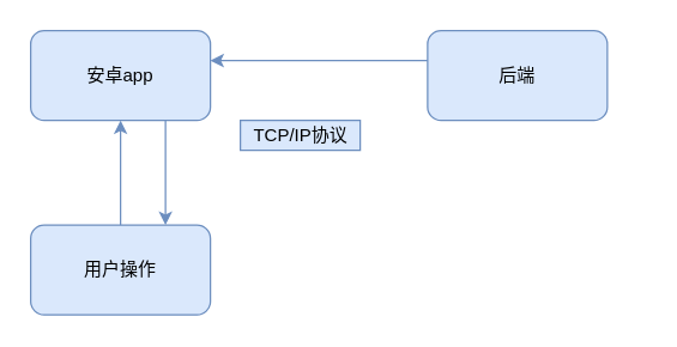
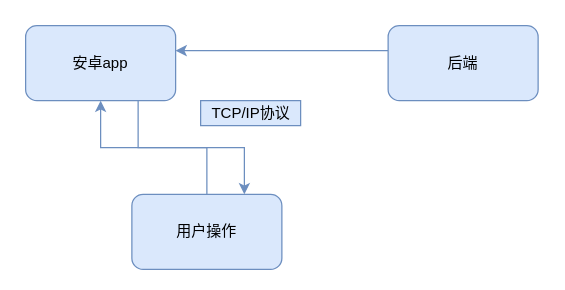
- <mxCell id="5" value="后端" style="rounded=1;whiteSpace=wrap;html=1;fillColor=#dae8fc;strokeColor=#6c8ebf;" vertex="1" parent="1"><mxGeometry x="285" y="20" width="120" height="60" as="geometry" /></mxCell>
+ <mxCell id="5" value="后端" style="rounded=1;whiteSpace=wrap;html=1;fillColor=#dae8fc;strokeColor=#6c8ebf;" vertex="1" parent="1"><mxGeometry x="310" y="20" width="120" height="60" as="geometry" /></mxCell>
- <mxCell id="8" value="用户操作" style="rounded=1;whiteSpace=wrap;html=1;fillColor=#dae8fc;strokeColor=#6c8ebf;" vertex="1" parent="1"><mxGeometry x="20" y="150" width="120" height="60" as="geometry" /></mxCell>
+ <mxCell id="8" value="用户操作" style="rounded=1;whiteSpace=wrap;html=1;fillColor=#dae8fc;strokeColor=#6c8ebf;" vertex="1" parent="1"><mxGeometry x="105" y="155" width="120" height="60" as="geometry" /></mxCell>
